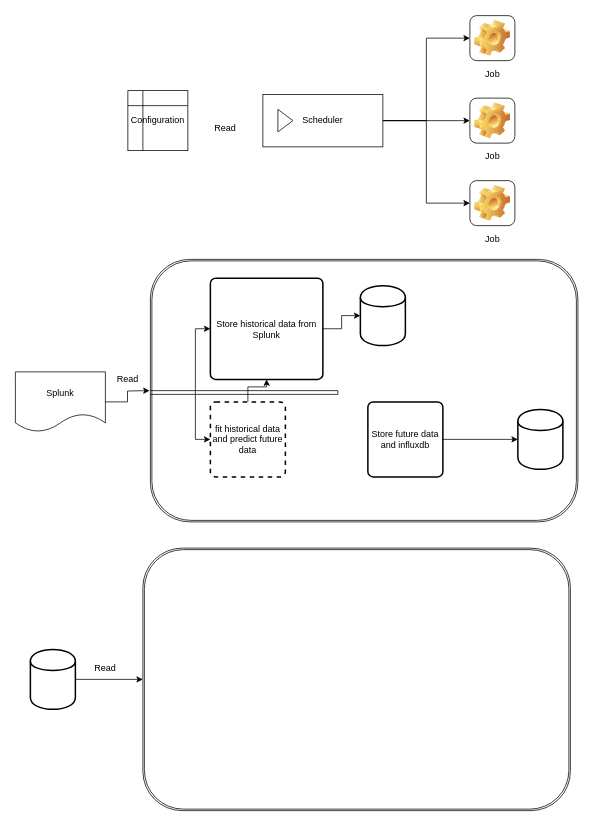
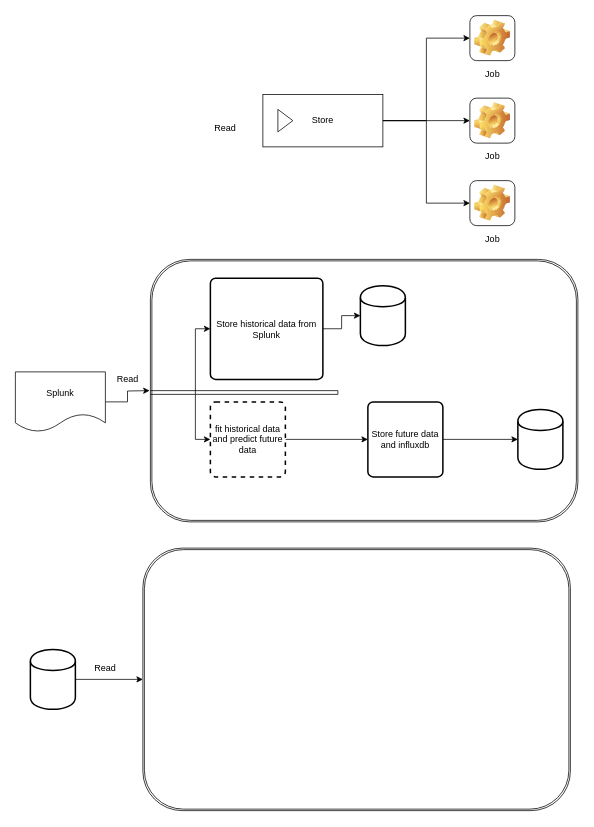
- <mxCell id="4" value="Configuration" style="shape=internalStorage;whiteSpace=wrap;html=1;backgroundOutline=1;" vertex="1" parent="1"><mxGeometry x="170" y="120" width="80" height="80" as="geometry" /></mxCell>
- <mxCell id="9" value="Scheduler" style="html=1;whiteSpace=wrap;container=1;recursiveResize=0;collapsible=0;" vertex="1" parent="1"><mxGeometry x="350" y="125" width="160" height="70" as="geometry" /></mxCell>
+ <mxCell id="9" value="Store" style="html=1;whiteSpace=wrap;container=1;recursiveResize=0;collapsible=0;" vertex="1" parent="1"><mxGeometry x="350" y="125" width="160" height="70" as="geometry" /></mxCell>
- <mxCell id="20" value="" style="edgeStyle=orthogonalEdgeStyle;rounded=0;orthogonalLoop=1;jettySize=auto;html=1;startArrow=none;startFill=0;" edge="1" parent="1" source="21" target="19"><mxGeometry relative="1" as="geometry" /></mxCell>
+ <mxCell id="20" value="" style="edgeStyle=orthogonalEdgeStyle;rounded=0;orthogonalLoop=1;jettySize=auto;html=1;startArrow=none;startFill=0;" edge="1" parent="1" source="21" target="23"><mxGeometry relative="1" as="geometry" /></mxCell>
